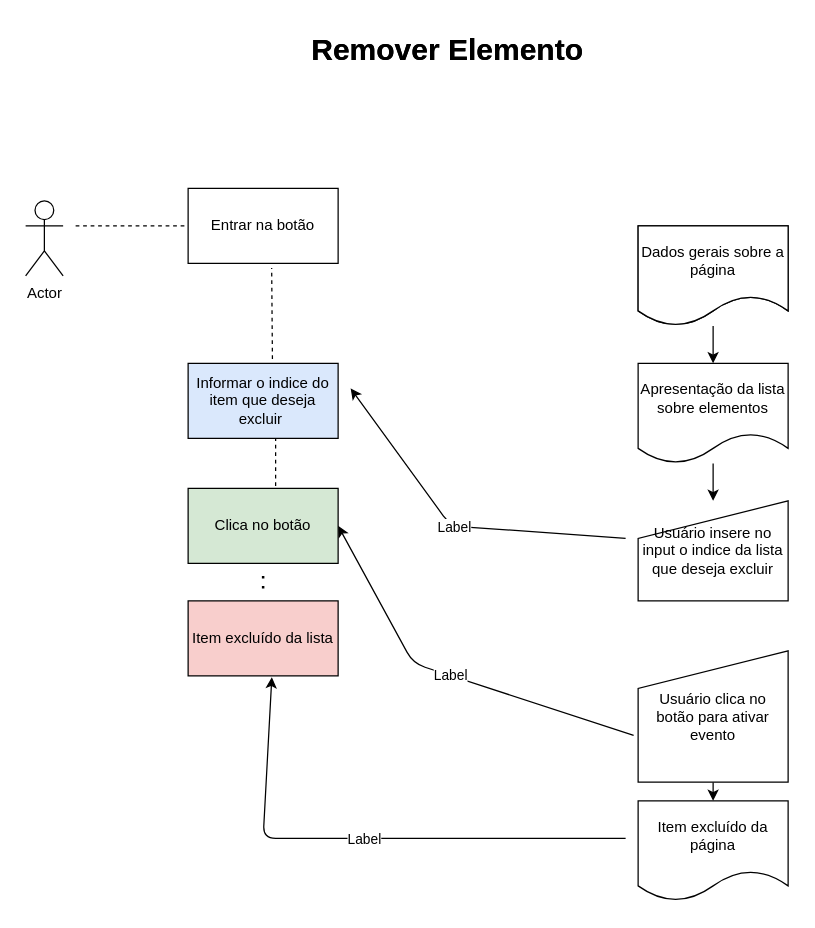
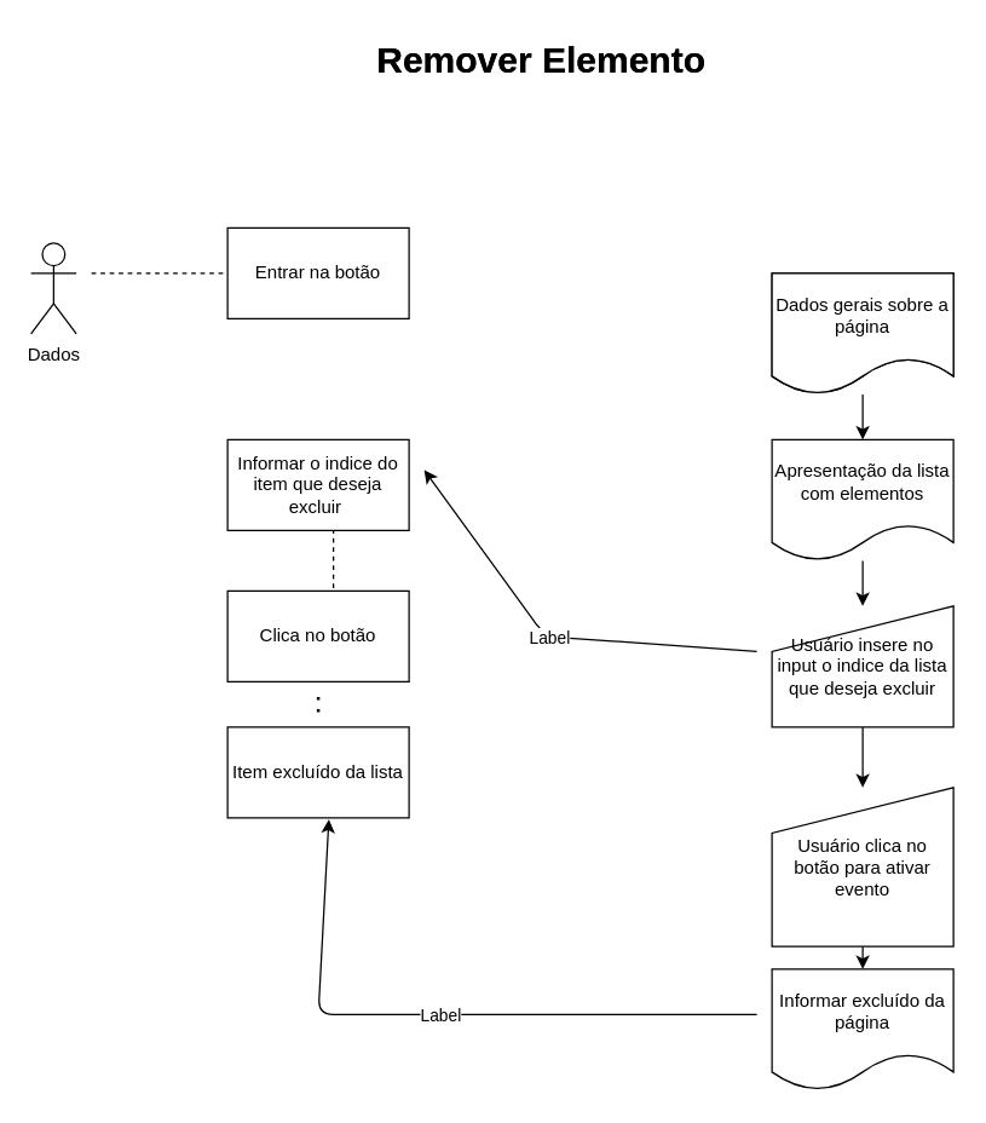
- <mxCell id="3" value="Actor" style="shape=umlActor;verticalLabelPosition=bottom;verticalAlign=top;html=1;outlineConnect=0;" vertex="1" parent="1"><mxGeometry x="20" y="160" width="30" height="60" as="geometry" /></mxCell>
+ <mxCell id="3" value="Dados" style="shape=umlActor;verticalLabelPosition=bottom;verticalAlign=top;html=1;outlineConnect=0;" vertex="1" parent="1"><mxGeometry x="20" y="160" width="30" height="60" as="geometry" /></mxCell>
- <mxCell id="7" value="" style="endArrow=none;dashed=1;html=1;exitX=0.562;exitY=-0.057;exitDx=0;exitDy=0;exitPerimeter=0;entryX=0.557;entryY=1.062;entryDx=0;entryDy=0;entryPerimeter=0;" edge="1" parent="1" source="6" target="5"><mxGeometry width="50" height="50" relative="1" as="geometry"><mxPoint x="170" y="260" as="sourcePoint" /><mxPoint x="220" y="210" as="targetPoint" /></mxGeometry></mxCell>
- <mxCell id="16" value="Apresentação da lista sobre elementos" style="shape=document;whiteSpace=wrap;html=1;boundedLbl=1;" vertex="1" parent="1"><mxGeometry x="510" y="290" width="120" height="80" as="geometry" /></mxCell>
+ <mxCell id="16" value="Apresentação da lista com elementos" style="shape=document;whiteSpace=wrap;html=1;boundedLbl=1;" vertex="1" parent="1"><mxGeometry x="510" y="290" width="120" height="80" as="geometry" /></mxCell>
- <mxCell id="6" value="Informar o indice do item que deseja excluir&amp;nbsp;" style="whiteSpace=wrap;html=1;rounded=0;fillColor=#dae8fc;" vertex="1" parent="1"><mxGeometry x="150" y="290" width="120" height="60" as="geometry" /></mxCell>
+ <mxCell id="6" value="Informar o indice do item que deseja excluir&amp;nbsp;" style="whiteSpace=wrap;html=1;rounded=0;" vertex="1" parent="1"><mxGeometry x="150" y="290" width="120" height="60" as="geometry" /></mxCell>
- <mxCell id="23" value="Clica no botão" style="whiteSpace=wrap;html=1;rounded=0;fillColor=#d5e8d4;" vertex="1" parent="1"><mxGeometry x="150" y="390" width="120" height="60" as="geometry" /></mxCell>
+ <mxCell id="23" value="Clica no botão" style="whiteSpace=wrap;html=1;rounded=0;" vertex="1" parent="1"><mxGeometry x="150" y="390" width="120" height="60" as="geometry" /></mxCell>
+ <mxCell id="11" value="" style="edgeStyle=none;html=1;" edge="1" parent="1" source="12" target="14"><mxGeometry relative="1" as="geometry"><Array as="points"><mxPoint x="570" y="500" /></Array></mxGeometry></mxCell>
- <mxCell id="9" value="Item excluído da lista" style="whiteSpace=wrap;html=1;rounded=0;fillColor=#f8cecc;" vertex="1" parent="1"><mxGeometry x="150" y="480" width="120" height="60" as="geometry" /></mxCell>
+ <mxCell id="9" value="Item excluído da lista" style="whiteSpace=wrap;html=1;rounded=0;" vertex="1" parent="1"><mxGeometry x="150" y="480" width="120" height="60" as="geometry" /></mxCell>
- <mxCell id="21" value="" style="endArrow=classic;html=1;exitX=-0.03;exitY=0.644;exitDx=0;exitDy=0;exitPerimeter=0;entryX=1;entryY=0.5;entryDx=0;entryDy=0;" edge="1" parent="1" source="14" target="23"><mxGeometry relative="1" as="geometry"><mxPoint x="330" y="400" as="sourcePoint" /><mxPoint x="280" y="330" as="targetPoint" /><Array as="points"><mxPoint x="330" y="530" /></Array></mxGeometry></mxCell>
- <mxCell id="22" value="Label" style="edgeLabel;resizable=0;html=1;align=center;verticalAlign=middle;" connectable="0" vertex="1" parent="21"><mxGeometry relative="1" as="geometry" /></mxCell>
- <mxCell id="10" value="Item excluído da página" style="shape=document;whiteSpace=wrap;html=1;boundedLbl=1;" vertex="1" parent="1"><mxGeometry x="510" y="640" width="120" height="80" as="geometry" /></mxCell>
+ <mxCell id="10" value="Informar excluído da página" style="shape=document;whiteSpace=wrap;html=1;boundedLbl=1;" vertex="1" parent="1"><mxGeometry x="510" y="640" width="120" height="80" as="geometry" /></mxCell>
